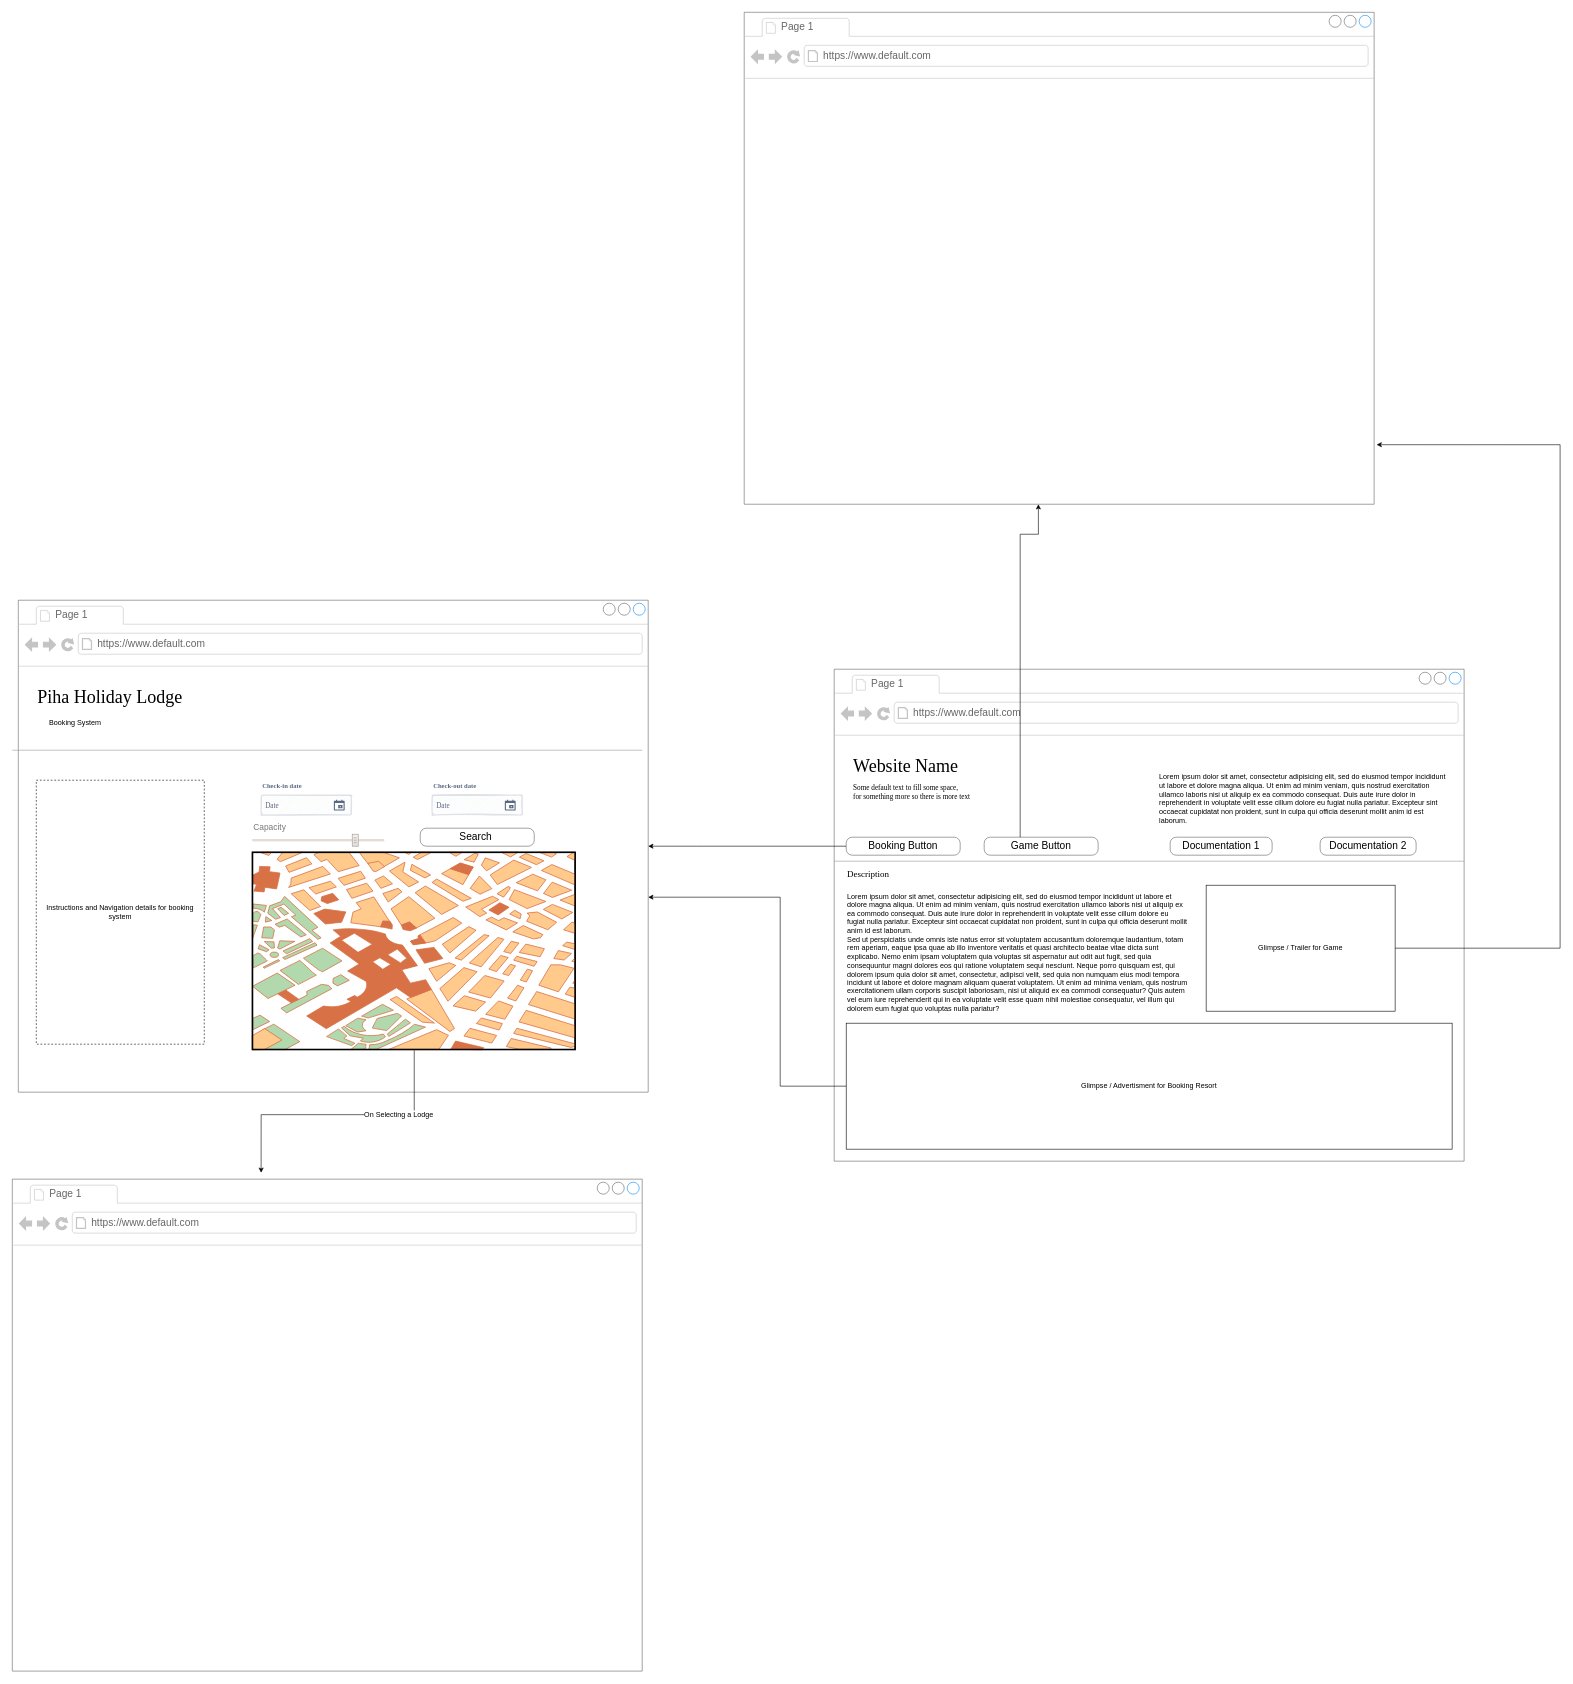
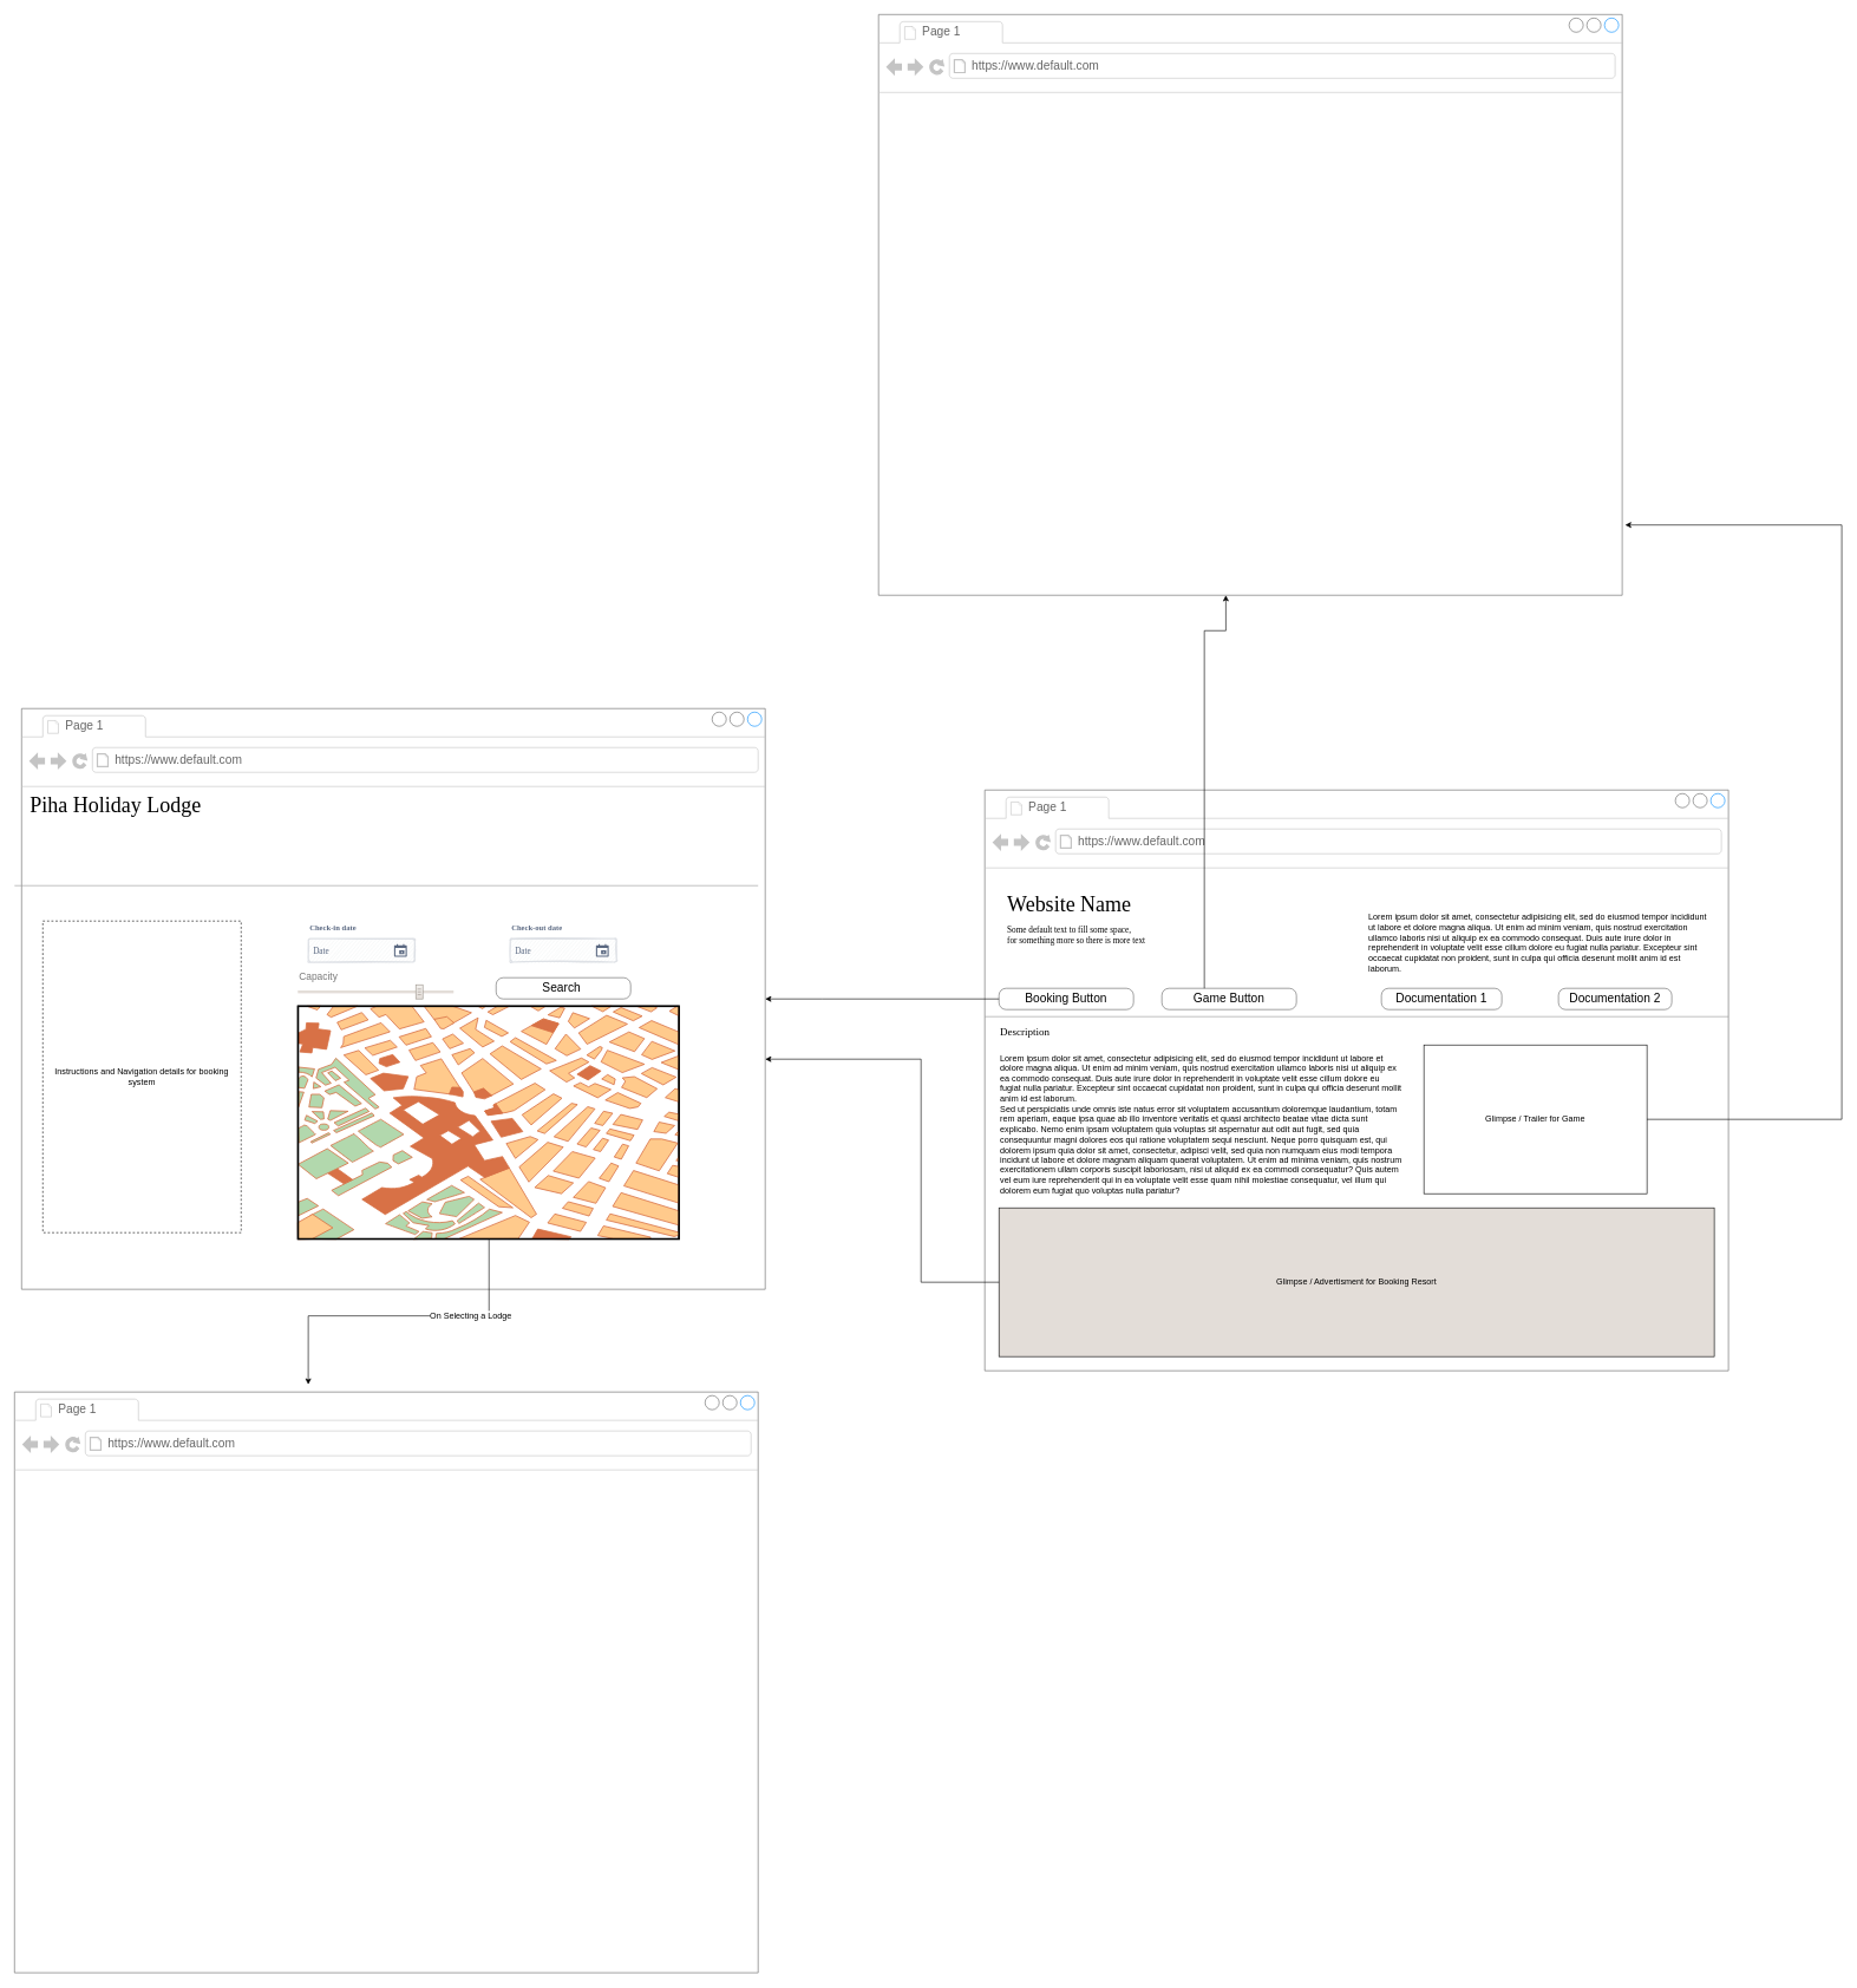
- <mxCell id="25" value="Piha Holiday Lodge" style="text;html=1;points=[];align=left;verticalAlign=top;spacingTop=-4;fontSize=30;fontFamily=Verdana" vertex="1" parent="22"><mxGeometry x="30" y="140" width="340" height="50" as="geometry" /></mxCell>
+ <mxCell id="25" value="Piha Holiday Lodge" style="text;html=1;points=[];align=left;verticalAlign=top;spacingTop=-4;fontSize=30;fontFamily=Verdana" vertex="1" parent="22"><mxGeometry x="10" y="115" width="340" height="50" as="geometry" /></mxCell>
- <mxCell id="27" value="Booking System" style="text;html=1;align=center;verticalAlign=middle;whiteSpace=wrap;rounded=0;fontFamily=Helvetica;fontSize=12;fontColor=default;" vertex="1" parent="22"><mxGeometry x="30" y="190" width="130" height="30" as="geometry" /></mxCell>
- <mxCell id="13" value="Glimpse / Advertisment for Booking Resort" style="rounded=0;whiteSpace=wrap;html=1;" vertex="1" parent="2"><mxGeometry x="20" y="590" width="1010" height="210" as="geometry" /></mxCell>
+ <mxCell id="13" value="Glimpse / Advertisment for Booking Resort" style="rounded=0;whiteSpace=wrap;html=1;fillColor=#e3ddd8;" vertex="1" parent="2"><mxGeometry x="20" y="590" width="1010" height="210" as="geometry" /></mxCell>
